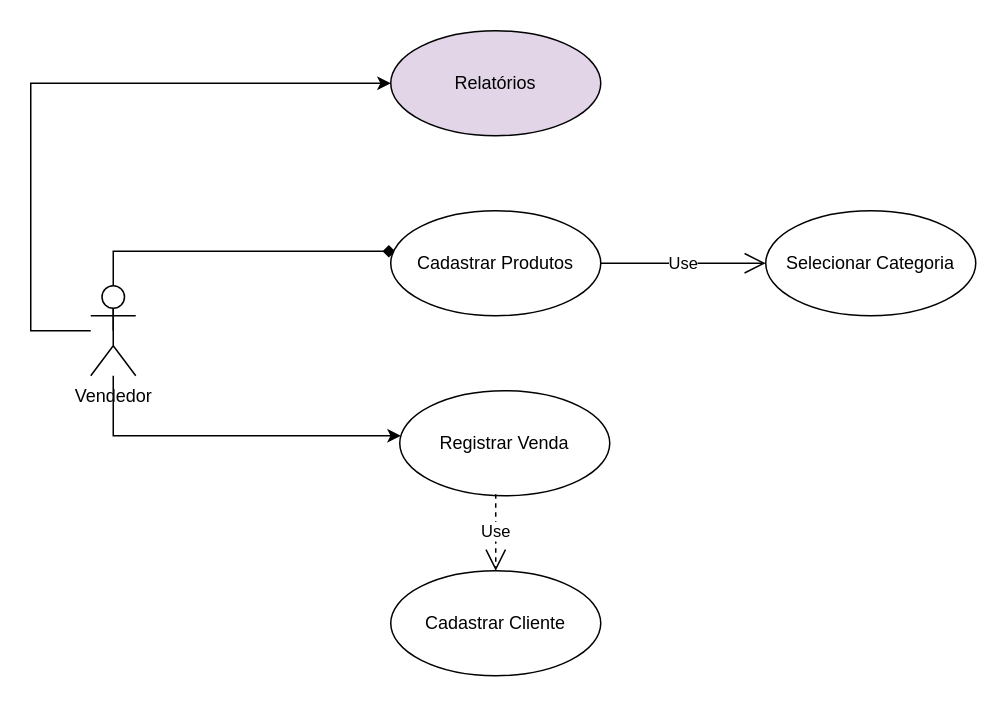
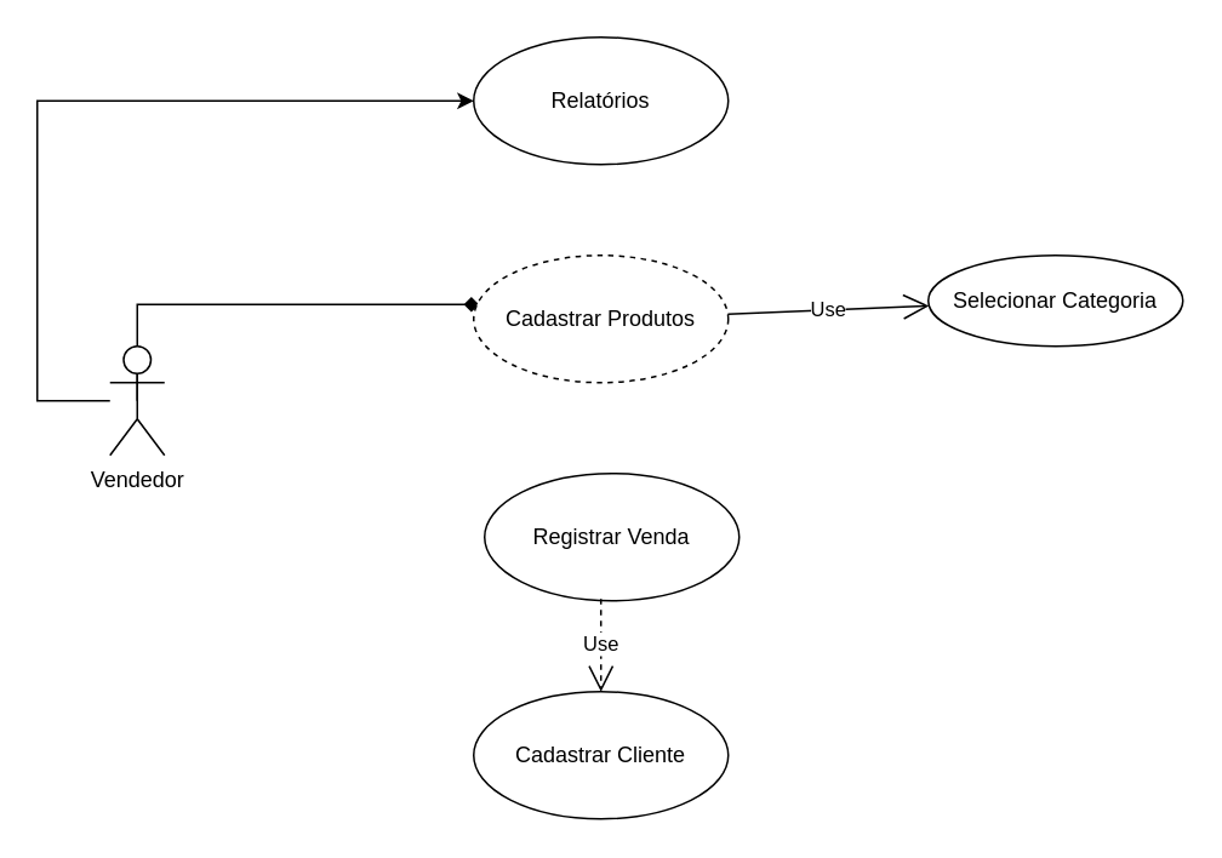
- <mxCell id="13" value="Relatórios" style="ellipse;whiteSpace=wrap;html=1;fillColor=#e1d5e7;" vertex="1" parent="1"><mxGeometry x="260" y="20" width="140" height="70" as="geometry" /></mxCell>
+ <mxCell id="13" value="Relatórios" style="ellipse;whiteSpace=wrap;html=1;" vertex="1" parent="1"><mxGeometry x="260" y="20" width="140" height="70" as="geometry" /></mxCell>
- <mxCell id="6" value="Cadastrar Produtos" style="ellipse;whiteSpace=wrap;html=1;" vertex="1" parent="1"><mxGeometry x="260" y="140" width="140" height="70" as="geometry" /></mxCell>
+ <mxCell id="6" value="Cadastrar Produtos" style="ellipse;whiteSpace=wrap;html=1;dashed=1;" vertex="1" parent="1"><mxGeometry x="260" y="140" width="140" height="70" as="geometry" /></mxCell>
- <mxCell id="7" value="Selecionar Categoria" style="ellipse;whiteSpace=wrap;html=1;" vertex="1" parent="1"><mxGeometry x="510" y="140" width="140" height="70" as="geometry" /></mxCell>
+ <mxCell id="7" value="Selecionar Categoria" style="ellipse;whiteSpace=wrap;html=1;" vertex="1" parent="1"><mxGeometry x="510" y="140" width="140" height="50" as="geometry" /></mxCell>
- <mxCell id="3" style="edgeStyle=orthogonalEdgeStyle;rounded=0;orthogonalLoop=1;jettySize=auto;html=1;" edge="1" parent="1" source="5" target="10"><mxGeometry relative="1" as="geometry"><Array as="points"><mxPoint x="75" y="290" /></Array></mxGeometry></mxCell>
